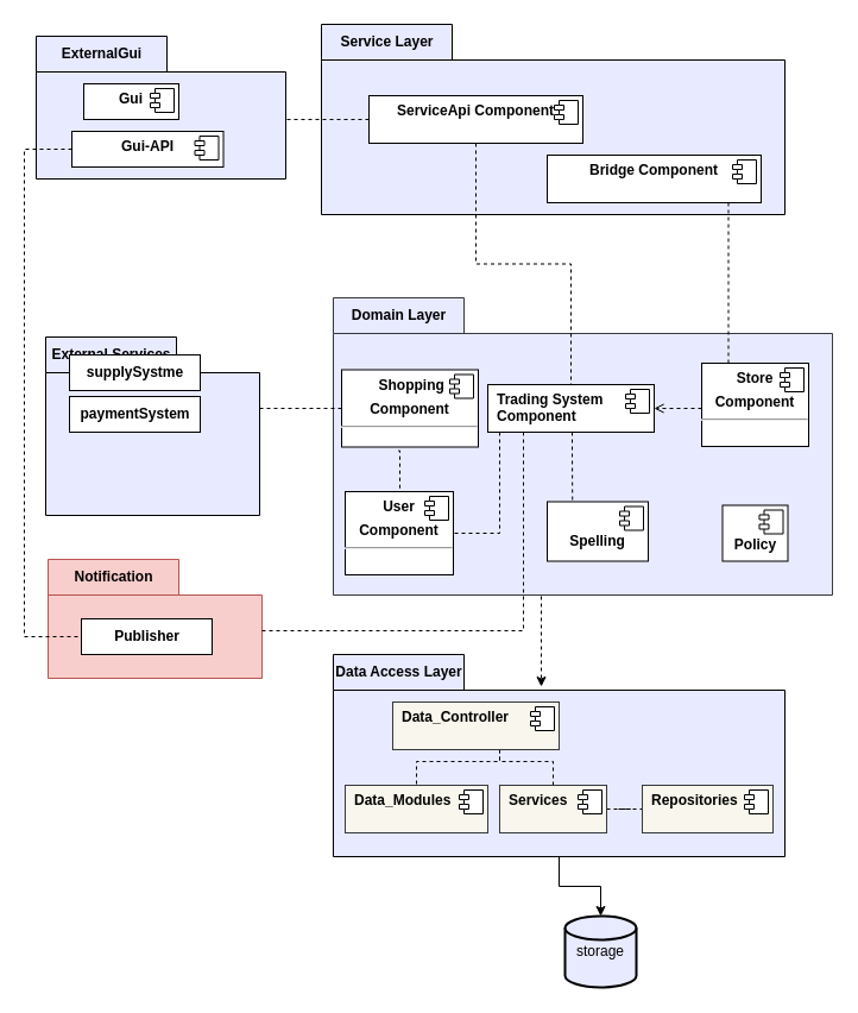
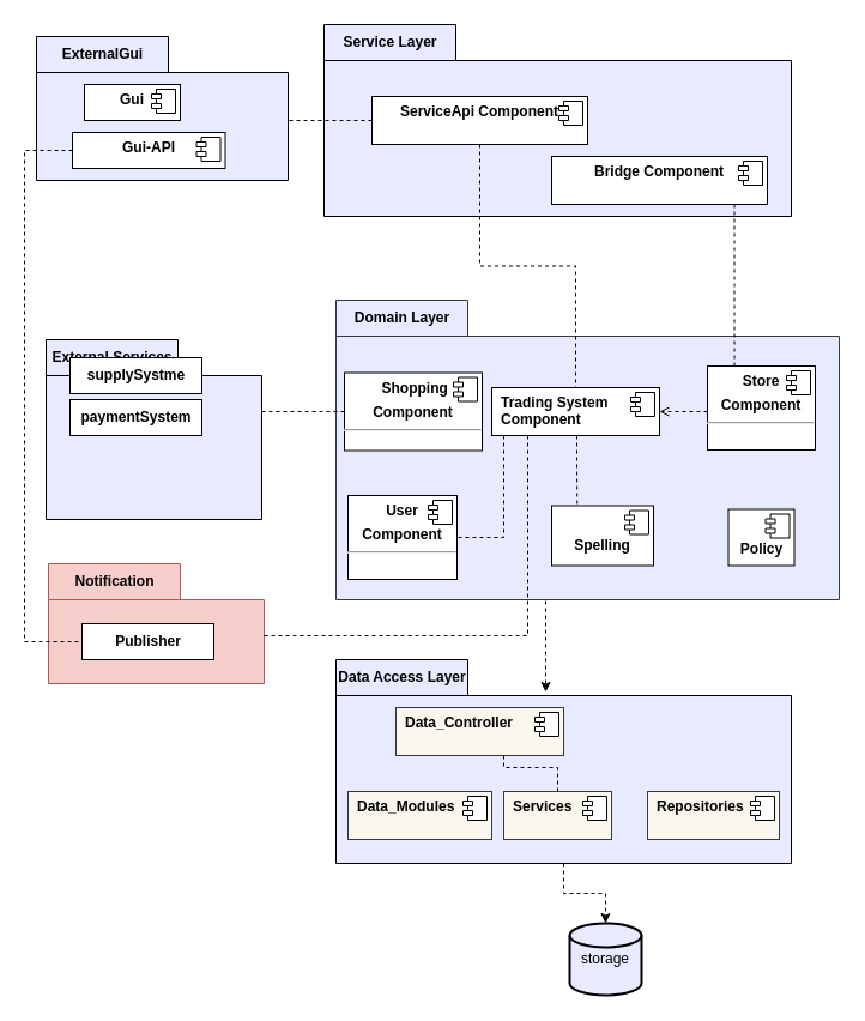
- <mxCell id="20" style="edgeStyle=orthogonalEdgeStyle;rounded=0;orthogonalLoop=1;jettySize=auto;html=1;dashed=1;endArrow=none;endFill=0;exitX=0.414;exitY=1.047;exitDx=0;exitDy=0;exitPerimeter=0;" edge="1" parent="6" source="21" target="10"><mxGeometry relative="1" as="geometry"><Array as="points"><mxPoint x="56" y="129" /></Array></mxGeometry></mxCell>
- <mxCell id="25" style="edgeStyle=orthogonalEdgeStyle;rounded=0;orthogonalLoop=1;jettySize=auto;html=1;endArrow=none;endFill=0;dashed=1;" parent="24" source="27" target="29" edge="1"><mxGeometry relative="1" as="geometry"><Array as="points"><mxPoint x="140" y="90" /><mxPoint x="70" y="90" /></Array></mxGeometry></mxCell>
- <mxCell id="31" style="edgeStyle=orthogonalEdgeStyle;rounded=0;orthogonalLoop=1;jettySize=auto;html=1;entryX=0;entryY=0.5;entryDx=0;entryDy=0;dashed=1;endArrow=none;endFill=0;" parent="24" source="32" target="34" edge="1"><mxGeometry relative="1" as="geometry" /></mxCell>
- <mxCell id="23" style="edgeStyle=orthogonalEdgeStyle;rounded=0;orthogonalLoop=1;jettySize=auto;html=1;" parent="1" source="24" target="41" edge="1"><mxGeometry relative="1" as="geometry" /></mxCell>
+ <mxCell id="23" style="edgeStyle=orthogonalEdgeStyle;rounded=0;orthogonalLoop=1;jettySize=auto;html=1;dashed=1;" parent="1" source="24" target="41" edge="1"><mxGeometry relative="1" as="geometry" /></mxCell>
